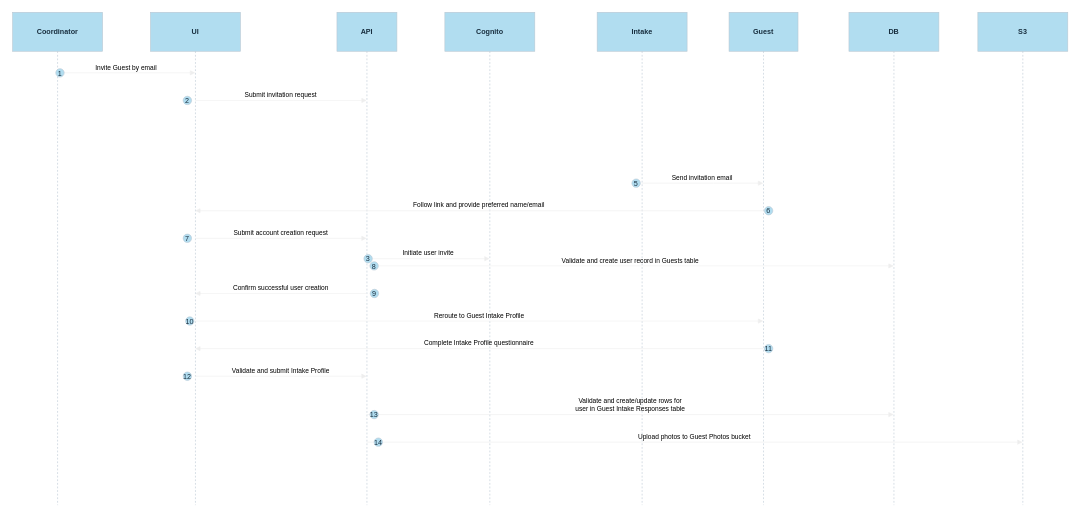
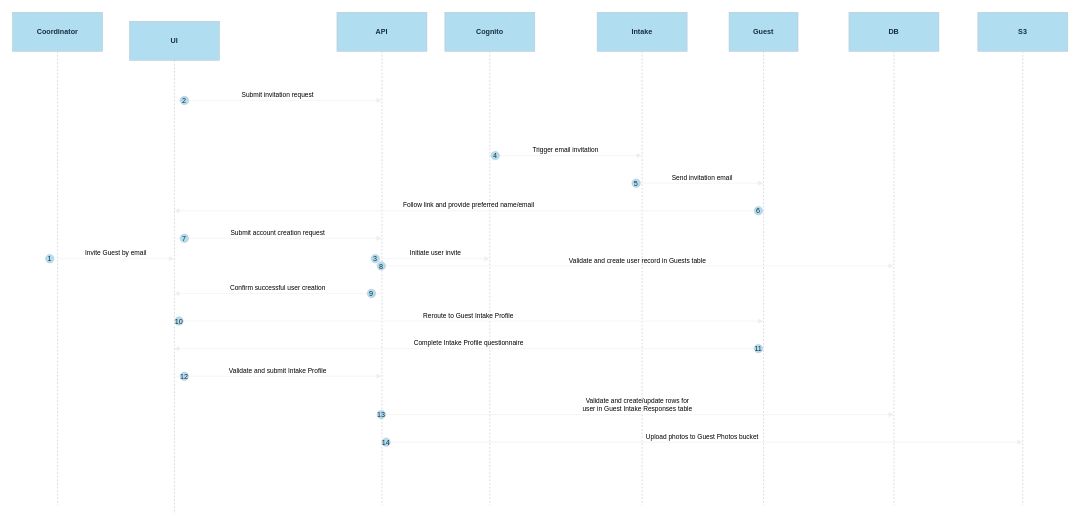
+ <mxCell id="16" value="Trigger email invitation" style="verticalAlign=bottom;edgeStyle=elbowEdgeStyle;elbow=vertical;curved=0;rounded=0;endArrow=block;labelBackgroundColor=none;strokeColor=#EEEEEE;fontColor=default;" edge="1" parent="1" source="5" target="6"><mxGeometry relative="1" as="geometry"><Array as="points"><mxPoint x="962" y="259" /></Array></mxGeometry></mxCell>
+ <mxCell id="17" value="4" style="ellipse;aspect=fixed;fillColor=#B1DDF0;align=center;fontColor=#182E3E;labelBackgroundColor=none;strokeColor=#BAC8D3;" vertex="1" parent="16"><mxGeometry width="14" height="14" relative="1" as="geometry"><mxPoint x="-124.5" y="-7" as="offset" /></mxGeometry></mxCell>
- <mxCell id="3" value="UI" style="shape=umlLifeline;perimeter=lifelinePerimeter;whiteSpace=wrap;container=1;dropTarget=0;collapsible=0;recursiveResize=0;outlineConnect=0;portConstraint=eastwest;newEdgeStyle={&quot;edgeStyle&quot;:&quot;elbowEdgeStyle&quot;,&quot;elbow&quot;:&quot;vertical&quot;,&quot;curved&quot;:0,&quot;rounded&quot;:0};size=65;labelBackgroundColor=none;fillColor=#B1DDF0;strokeColor=#BAC8D3;fontColor=#182E3E;fontStyle=1" vertex="1" parent="1"><mxGeometry x="250" y="20" width="150" height="822" as="geometry" /></mxCell>
+ <mxCell id="3" value="UI" style="shape=umlLifeline;perimeter=lifelinePerimeter;whiteSpace=wrap;container=1;dropTarget=0;collapsible=0;recursiveResize=0;outlineConnect=0;portConstraint=eastwest;newEdgeStyle={&quot;edgeStyle&quot;:&quot;elbowEdgeStyle&quot;,&quot;elbow&quot;:&quot;vertical&quot;,&quot;curved&quot;:0,&quot;rounded&quot;:0};size=65;labelBackgroundColor=none;fillColor=#B1DDF0;strokeColor=#BAC8D3;fontColor=#182E3E;fontStyle=1" vertex="1" parent="1"><mxGeometry x="215" y="35" width="150" height="822" as="geometry" /></mxCell>
- <mxCell id="4" value="API" style="shape=umlLifeline;perimeter=lifelinePerimeter;whiteSpace=wrap;container=1;dropTarget=0;collapsible=0;recursiveResize=0;outlineConnect=0;portConstraint=eastwest;newEdgeStyle={&quot;edgeStyle&quot;:&quot;elbowEdgeStyle&quot;,&quot;elbow&quot;:&quot;vertical&quot;,&quot;curved&quot;:0,&quot;rounded&quot;:0};size=65;labelBackgroundColor=none;fillColor=#B1DDF0;strokeColor=#BAC8D3;fontColor=#182E3E;fontStyle=1" vertex="1" parent="1"><mxGeometry x="561" y="20" width="100" height="822" as="geometry" /></mxCell>
+ <mxCell id="4" value="API" style="shape=umlLifeline;perimeter=lifelinePerimeter;whiteSpace=wrap;container=1;dropTarget=0;collapsible=0;recursiveResize=0;outlineConnect=0;portConstraint=eastwest;newEdgeStyle={&quot;edgeStyle&quot;:&quot;elbowEdgeStyle&quot;,&quot;elbow&quot;:&quot;vertical&quot;,&quot;curved&quot;:0,&quot;rounded&quot;:0};size=65;labelBackgroundColor=none;fillColor=#B1DDF0;strokeColor=#BAC8D3;fontColor=#182E3E;fontStyle=1" vertex="1" parent="1"><mxGeometry x="561" y="20" width="150" height="822" as="geometry" /></mxCell>
